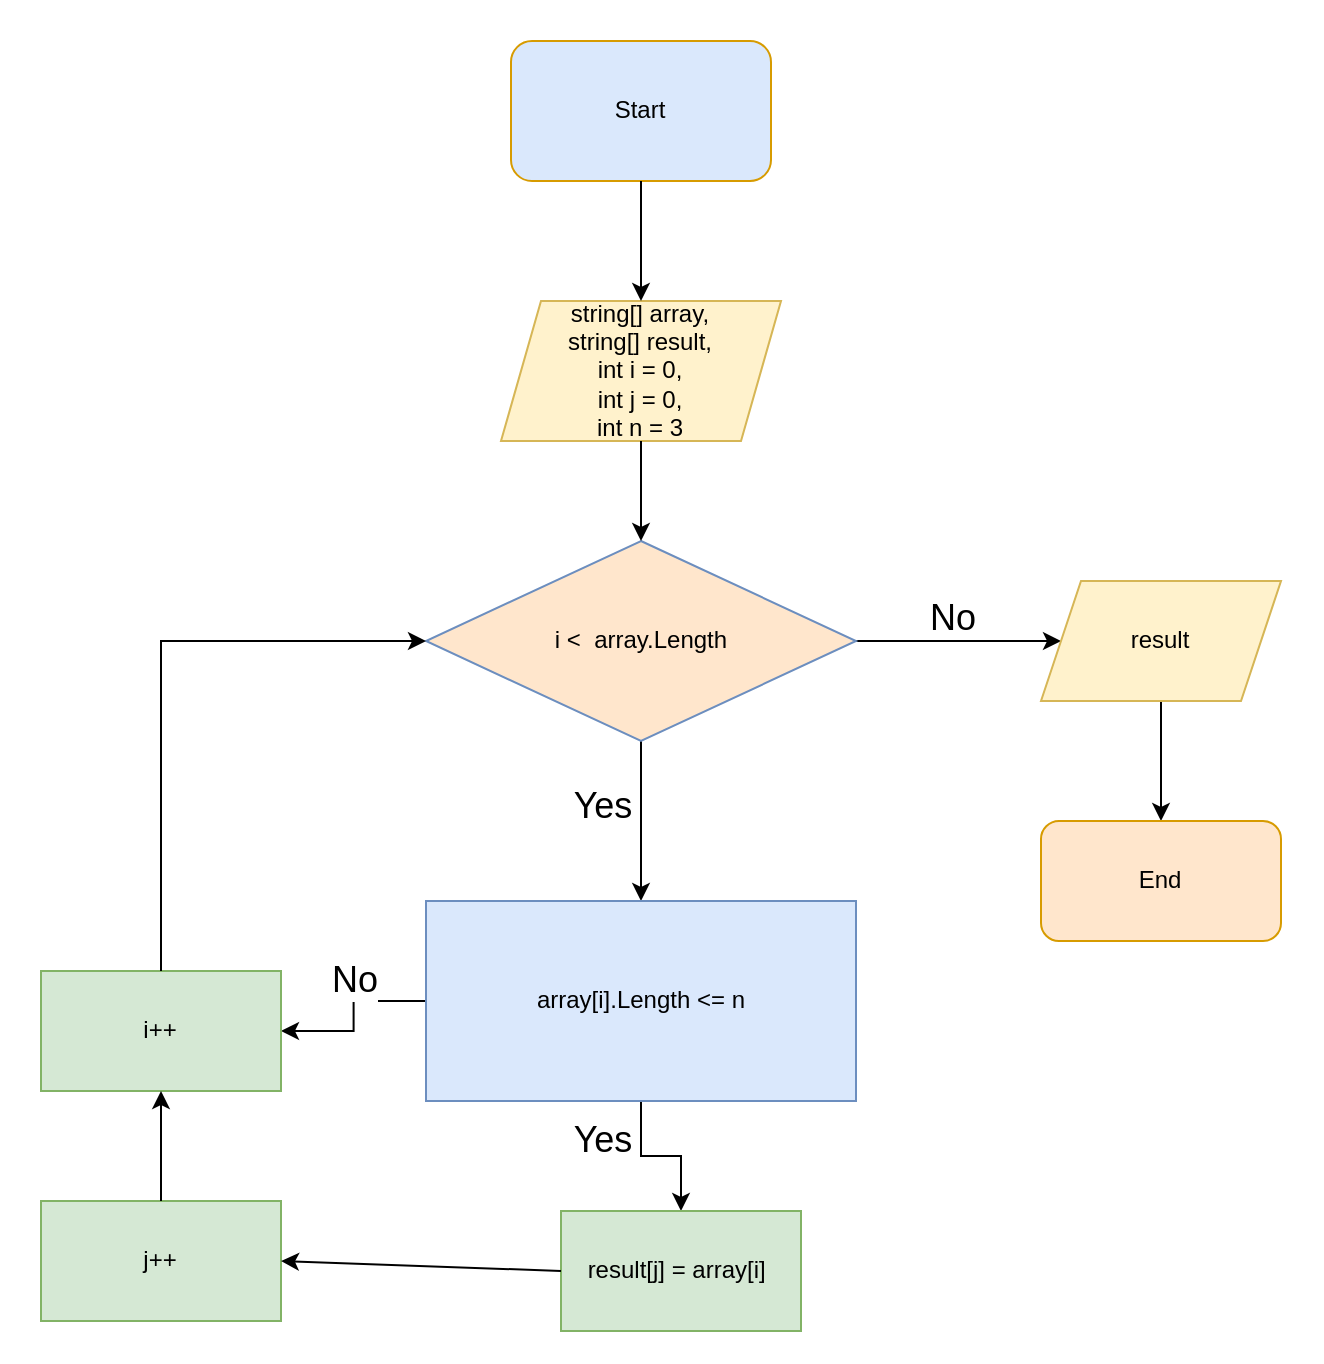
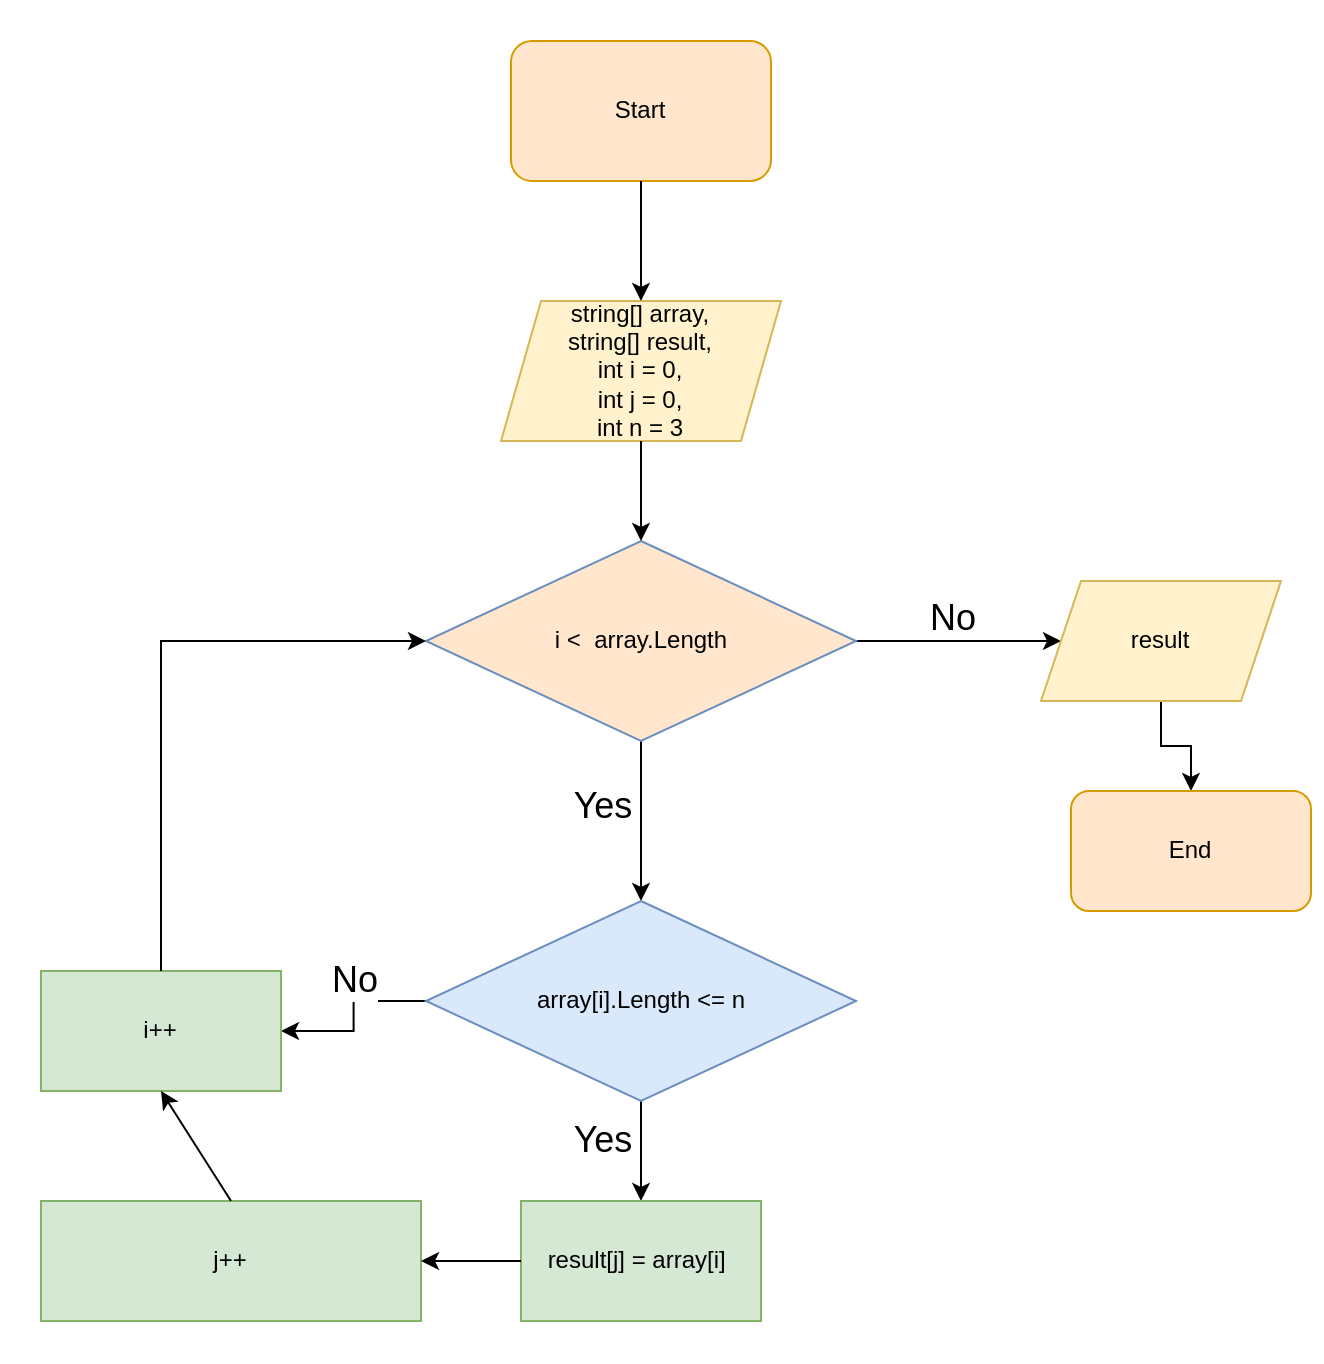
- <mxCell id="2" value="Start" style="rounded=1;whiteSpace=wrap;html=1;fillColor=#dae8fc;strokeColor=#d79b00;" parent="1" vertex="1"><mxGeometry x="255" y="20" width="130" height="70" as="geometry" /></mxCell>
+ <mxCell id="2" value="Start" style="rounded=1;whiteSpace=wrap;html=1;fillColor=#ffe6cc;strokeColor=#d79b00;" parent="1" vertex="1"><mxGeometry x="255" y="20" width="130" height="70" as="geometry" /></mxCell>
- <mxCell id="10" value="End" style="rounded=1;whiteSpace=wrap;html=1;fillColor=#ffe6cc;strokeColor=#d79b00;" parent="1" vertex="1"><mxGeometry x="520" y="410" width="120" height="60" as="geometry" /></mxCell>
+ <mxCell id="10" value="End" style="rounded=1;whiteSpace=wrap;html=1;fillColor=#ffe6cc;strokeColor=#d79b00;" parent="1" vertex="1"><mxGeometry x="535" y="395" width="120" height="60" as="geometry" /></mxCell>
- <mxCell id="16" value="array[i].Length &amp;lt;= n" style="whiteSpace=wrap;html=1;fillColor=#dae8fc;strokeColor=#6c8ebf;rounded=0;" parent="1" vertex="1"><mxGeometry x="212.5" y="450" width="215" height="100" as="geometry" /></mxCell>
+ <mxCell id="16" value="array[i].Length &amp;lt;= n" style="rhombus;whiteSpace=wrap;html=1;fillColor=#dae8fc;strokeColor=#6c8ebf;" parent="1" vertex="1"><mxGeometry x="212.5" y="450" width="215" height="100" as="geometry" /></mxCell>
- <mxCell id="20" value="j++" style="rounded=0;whiteSpace=wrap;html=1;fillColor=#d5e8d4;strokeColor=#82b366;" parent="1" vertex="1"><mxGeometry x="20" y="600" width="120" height="60" as="geometry" /></mxCell>
+ <mxCell id="20" value="j++" style="rounded=0;whiteSpace=wrap;html=1;fillColor=#d5e8d4;strokeColor=#82b366;" parent="1" vertex="1"><mxGeometry x="20" y="600" width="190" height="60" as="geometry" /></mxCell>
- <mxCell id="17" value="result[j] = array[i]&amp;nbsp;" style="whiteSpace=wrap;html=1;fillColor=#d5e8d4;strokeColor=#82b366;" parent="1" vertex="1"><mxGeometry x="280" y="605" width="120" height="60" as="geometry" /></mxCell>
+ <mxCell id="17" value="result[j] = array[i]&amp;nbsp;" style="whiteSpace=wrap;html=1;fillColor=#d5e8d4;strokeColor=#82b366;" parent="1" vertex="1"><mxGeometry x="260" y="600" width="120" height="60" as="geometry" /></mxCell>
